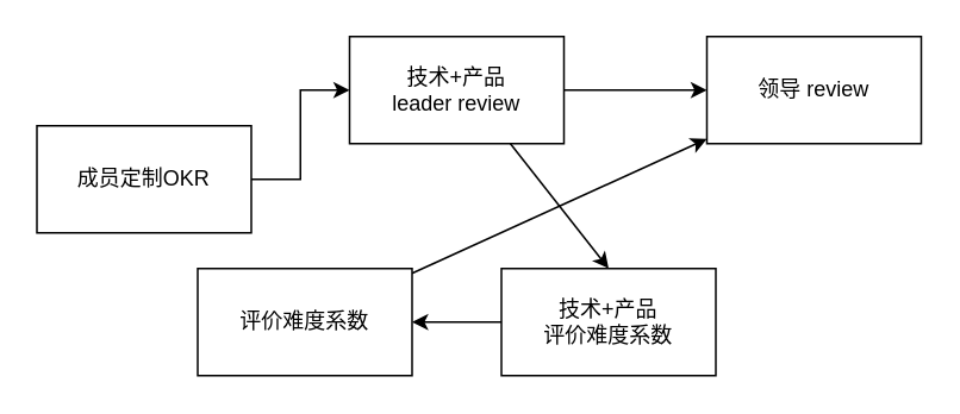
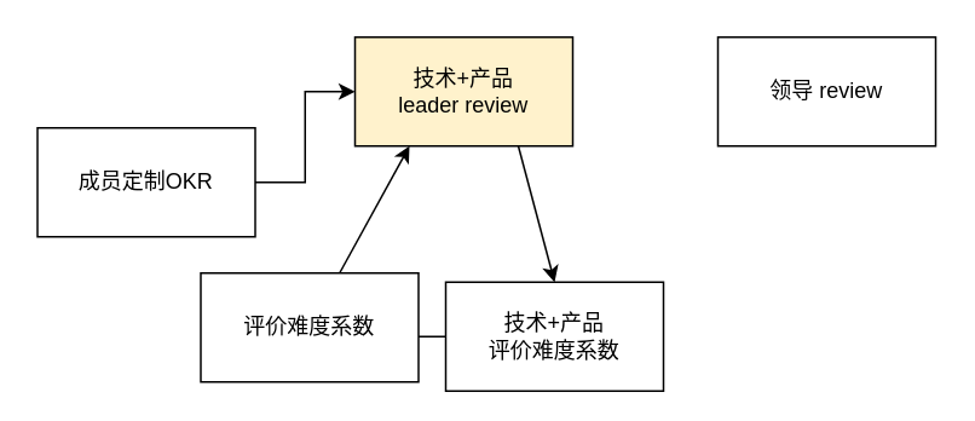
- <mxCell id="6" value="技术+产品&lt;br&gt;leader review" style="whiteSpace=wrap;html=1;" vertex="1" parent="1"><mxGeometry x="195" y="20" width="120" height="60" as="geometry" /></mxCell>
+ <mxCell id="6" value="技术+产品&lt;br&gt;leader review" style="whiteSpace=wrap;html=1;fillColor=#fff2cc;" vertex="1" parent="1"><mxGeometry x="195" y="20" width="120" height="60" as="geometry" /></mxCell>
- <mxCell id="5" style="edgeStyle=none;rounded=0;orthogonalLoop=1;jettySize=auto;html=1;entryX=0;entryY=0.5;entryDx=0;entryDy=0;" edge="1" parent="1" source="6" target="11"><mxGeometry relative="1" as="geometry" /></mxCell>
- <mxCell id="9" style="rounded=0;orthogonalLoop=1;jettySize=auto;html=1;" edge="1" parent="1" source="10" target="11"><mxGeometry relative="1" as="geometry" /></mxCell>
+ <mxCell id="9" style="rounded=0;orthogonalLoop=1;jettySize=auto;html=1;entryX=0.25;entryY=1;entryDx=0;entryDy=0;" edge="1" parent="1" source="10" target="6"><mxGeometry relative="1" as="geometry" /></mxCell>
- <mxCell id="8" value="技术+产品&lt;br&gt;评价难度系数" style="whiteSpace=wrap;html=1;" vertex="1" parent="1"><mxGeometry x="280" y="150" width="120" height="60" as="geometry" /></mxCell>
+ <mxCell id="8" value="技术+产品&lt;br&gt;评价难度系数" style="whiteSpace=wrap;html=1;" vertex="1" parent="1"><mxGeometry x="245" y="155" width="120" height="60" as="geometry" /></mxCell>
